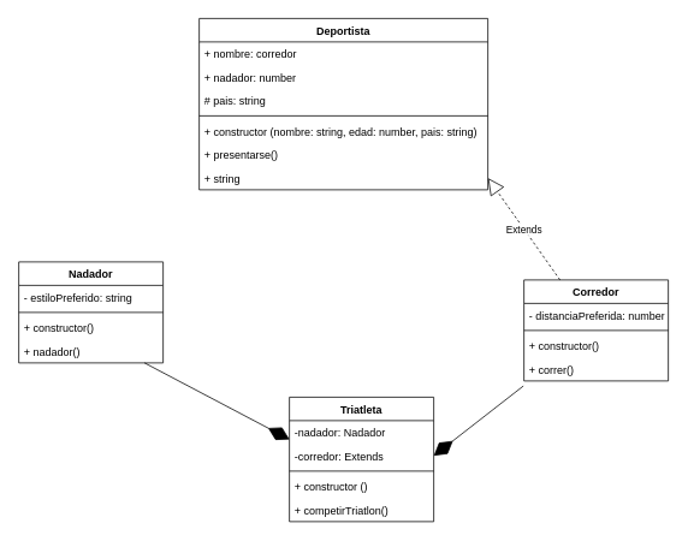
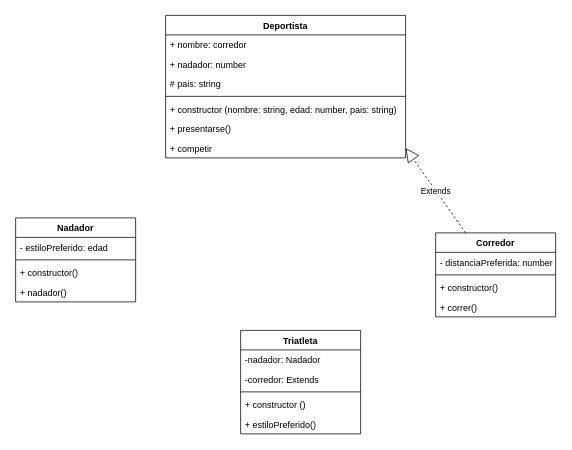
- <mxCell id="9" value="+ string" style="text;strokeColor=none;fillColor=none;align=left;verticalAlign=top;spacingLeft=4;spacingRight=4;overflow=hidden;rotatable=0;points=[[0,0.5],[1,0.5]];portConstraint=eastwest;" vertex="1" parent="2"><mxGeometry y="164" width="320" height="26" as="geometry" /></mxCell>
+ <mxCell id="9" value="+ competir" style="text;strokeColor=none;fillColor=none;align=left;verticalAlign=top;spacingLeft=4;spacingRight=4;overflow=hidden;rotatable=0;points=[[0,0.5],[1,0.5]];portConstraint=eastwest;" vertex="1" parent="2"><mxGeometry y="164" width="320" height="26" as="geometry" /></mxCell>
- <mxCell id="11" value="- estiloPreferido: string" style="text;strokeColor=none;fillColor=none;align=left;verticalAlign=top;spacingLeft=4;spacingRight=4;overflow=hidden;rotatable=0;points=[[0,0.5],[1,0.5]];portConstraint=eastwest;" vertex="1" parent="10"><mxGeometry y="26" width="160" height="26" as="geometry" /></mxCell>
+ <mxCell id="11" value="- estiloPreferido: edad" style="text;strokeColor=none;fillColor=none;align=left;verticalAlign=top;spacingLeft=4;spacingRight=4;overflow=hidden;rotatable=0;points=[[0,0.5],[1,0.5]];portConstraint=eastwest;" vertex="1" parent="10"><mxGeometry y="26" width="160" height="26" as="geometry" /></mxCell>
- <mxCell id="27" value="" style="endArrow=diamondThin;endFill=1;endSize=24;html=1;exitX=0.871;exitY=1;exitDx=0;exitDy=0;exitPerimeter=0;entryX=0.001;entryY=0.8;entryDx=0;entryDy=0;entryPerimeter=0;" edge="1" parent="1" source="14" target="16"><mxGeometry width="160" relative="1" as="geometry"><mxPoint x="230" y="410" as="sourcePoint" /><mxPoint x="390" y="410" as="targetPoint" /></mxGeometry></mxCell>
- <mxCell id="26" value="" style="endArrow=diamondThin;endFill=1;endSize=24;html=1;entryX=1;entryY=0.5;entryDx=0;entryDy=0;exitX=-0.004;exitY=1.215;exitDx=0;exitDy=0;exitPerimeter=0;" edge="1" parent="1" source="25" target="17"><mxGeometry width="160" relative="1" as="geometry"><mxPoint x="470" y="430" as="sourcePoint" /><mxPoint x="630" y="430" as="targetPoint" /></mxGeometry></mxCell>
- <mxCell id="20" value="+ competirTriatlon()" style="text;strokeColor=none;fillColor=none;align=left;verticalAlign=top;spacingLeft=4;spacingRight=4;overflow=hidden;rotatable=0;points=[[0,0.5],[1,0.5]];portConstraint=eastwest;" vertex="1" parent="15"><mxGeometry y="112" width="160" height="26" as="geometry" /></mxCell>
+ <mxCell id="20" value="+ estiloPreferido()" style="text;strokeColor=none;fillColor=none;align=left;verticalAlign=top;spacingLeft=4;spacingRight=4;overflow=hidden;rotatable=0;points=[[0,0.5],[1,0.5]];portConstraint=eastwest;" vertex="1" parent="15"><mxGeometry y="112" width="160" height="26" as="geometry" /></mxCell>
